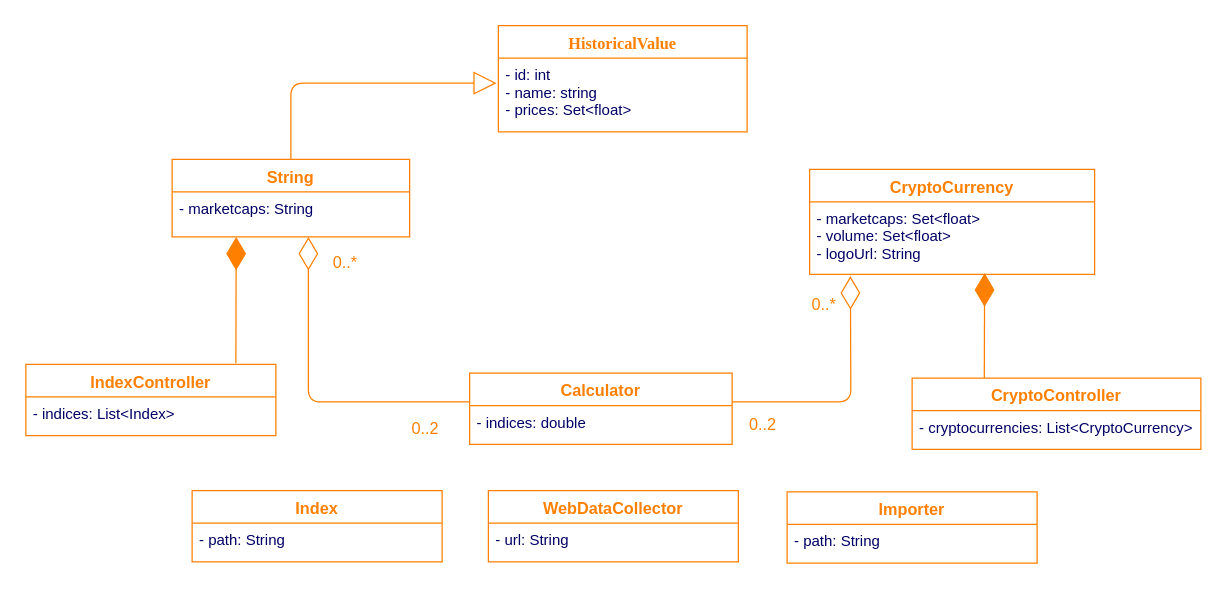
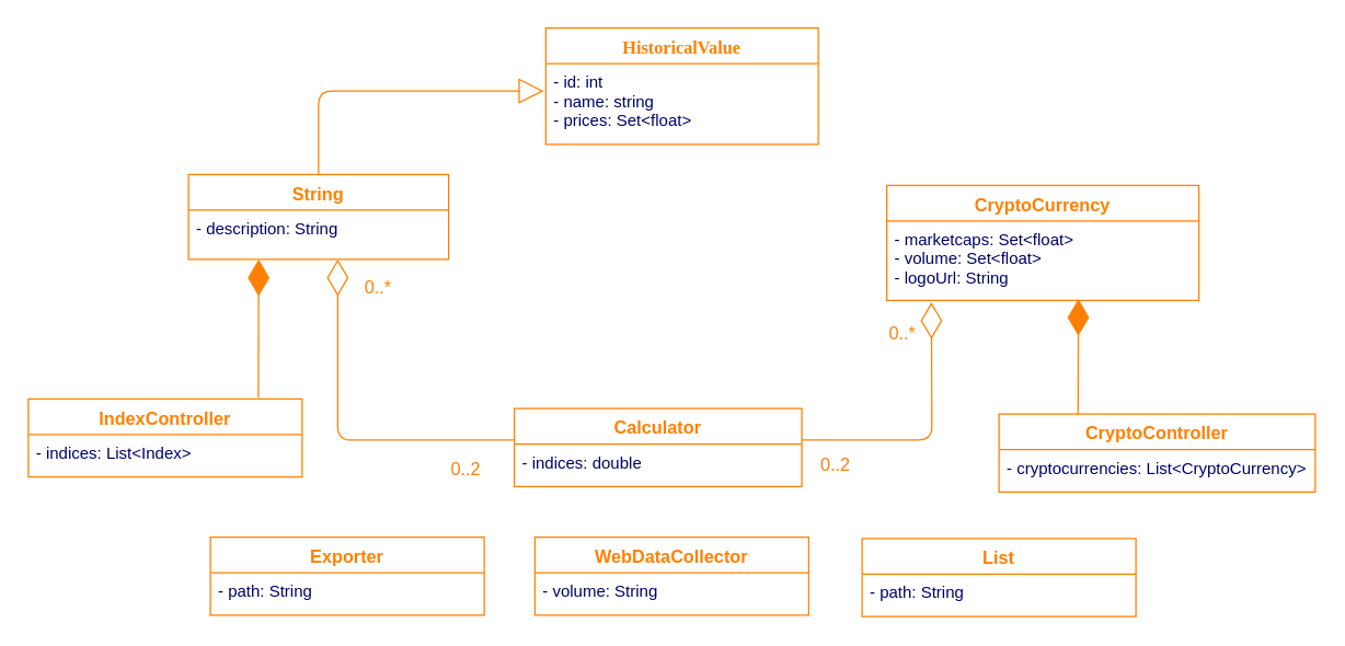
- <mxCell id="7" value="- marketcaps: String" style="text;strokeColor=none;fillColor=none;align=left;verticalAlign=top;spacingLeft=4;spacingRight=4;overflow=hidden;rotatable=0;points=[[0,0.5],[1,0.5]];portConstraint=eastwest;fontColor=#000066;" parent="6" vertex="1"><mxGeometry y="26" width="190" height="36" as="geometry" /></mxCell>
+ <mxCell id="7" value="- description: String" style="text;strokeColor=none;fillColor=none;align=left;verticalAlign=top;spacingLeft=4;spacingRight=4;overflow=hidden;rotatable=0;points=[[0,0.5],[1,0.5]];portConstraint=eastwest;fontColor=#000066;" parent="6" vertex="1"><mxGeometry y="26" width="190" height="36" as="geometry" /></mxCell>
- <mxCell id="14" value="Index" style="swimlane;fontStyle=1;align=center;verticalAlign=top;childLayout=stackLayout;horizontal=1;startSize=26;horizontalStack=0;resizeParent=1;resizeParentMax=0;resizeLast=0;collapsible=1;marginBottom=0;swimlaneFillColor=#ffffff;strokeColor=#FF8000;strokeWidth=1;fillColor=none;fontSize=13;fontColor=#FF8000;" parent="1" vertex="1"><mxGeometry x="153" y="392" width="200" height="57" as="geometry" /></mxCell>
+ <mxCell id="14" value="Exporter" style="swimlane;fontStyle=1;align=center;verticalAlign=top;childLayout=stackLayout;horizontal=1;startSize=26;horizontalStack=0;resizeParent=1;resizeParentMax=0;resizeLast=0;collapsible=1;marginBottom=0;swimlaneFillColor=#ffffff;strokeColor=#FF8000;strokeWidth=1;fillColor=none;fontSize=13;fontColor=#FF8000;" parent="1" vertex="1"><mxGeometry x="153" y="392" width="200" height="57" as="geometry" /></mxCell>
- <mxCell id="27" value="Importer" style="swimlane;fontStyle=1;align=center;verticalAlign=top;childLayout=stackLayout;horizontal=1;startSize=26;horizontalStack=0;resizeParent=1;resizeParentMax=0;resizeLast=0;collapsible=1;marginBottom=0;swimlaneFillColor=#ffffff;strokeColor=#FF8000;strokeWidth=1;fillColor=none;fontSize=13;fontColor=#FF8000;" vertex="1" parent="1"><mxGeometry x="629" y="393" width="200" height="57" as="geometry" /></mxCell>
+ <mxCell id="27" value="List" style="swimlane;fontStyle=1;align=center;verticalAlign=top;childLayout=stackLayout;horizontal=1;startSize=26;horizontalStack=0;resizeParent=1;resizeParentMax=0;resizeLast=0;collapsible=1;marginBottom=0;swimlaneFillColor=#ffffff;strokeColor=#FF8000;strokeWidth=1;fillColor=none;fontSize=13;fontColor=#FF8000;" vertex="1" parent="1"><mxGeometry x="629" y="393" width="200" height="57" as="geometry" /></mxCell>
- <mxCell id="26" value="- url: String" style="text;strokeColor=none;fillColor=none;align=left;verticalAlign=top;spacingLeft=4;spacingRight=4;overflow=hidden;rotatable=0;points=[[0,0.5],[1,0.5]];portConstraint=eastwest;fontColor=#000066;" vertex="1" parent="25"><mxGeometry y="26" width="200" height="31" as="geometry" /></mxCell>
+ <mxCell id="26" value="- volume: String" style="text;strokeColor=none;fillColor=none;align=left;verticalAlign=top;spacingLeft=4;spacingRight=4;overflow=hidden;rotatable=0;points=[[0,0.5],[1,0.5]];portConstraint=eastwest;fontColor=#000066;" vertex="1" parent="25"><mxGeometry y="26" width="200" height="31" as="geometry" /></mxCell>
